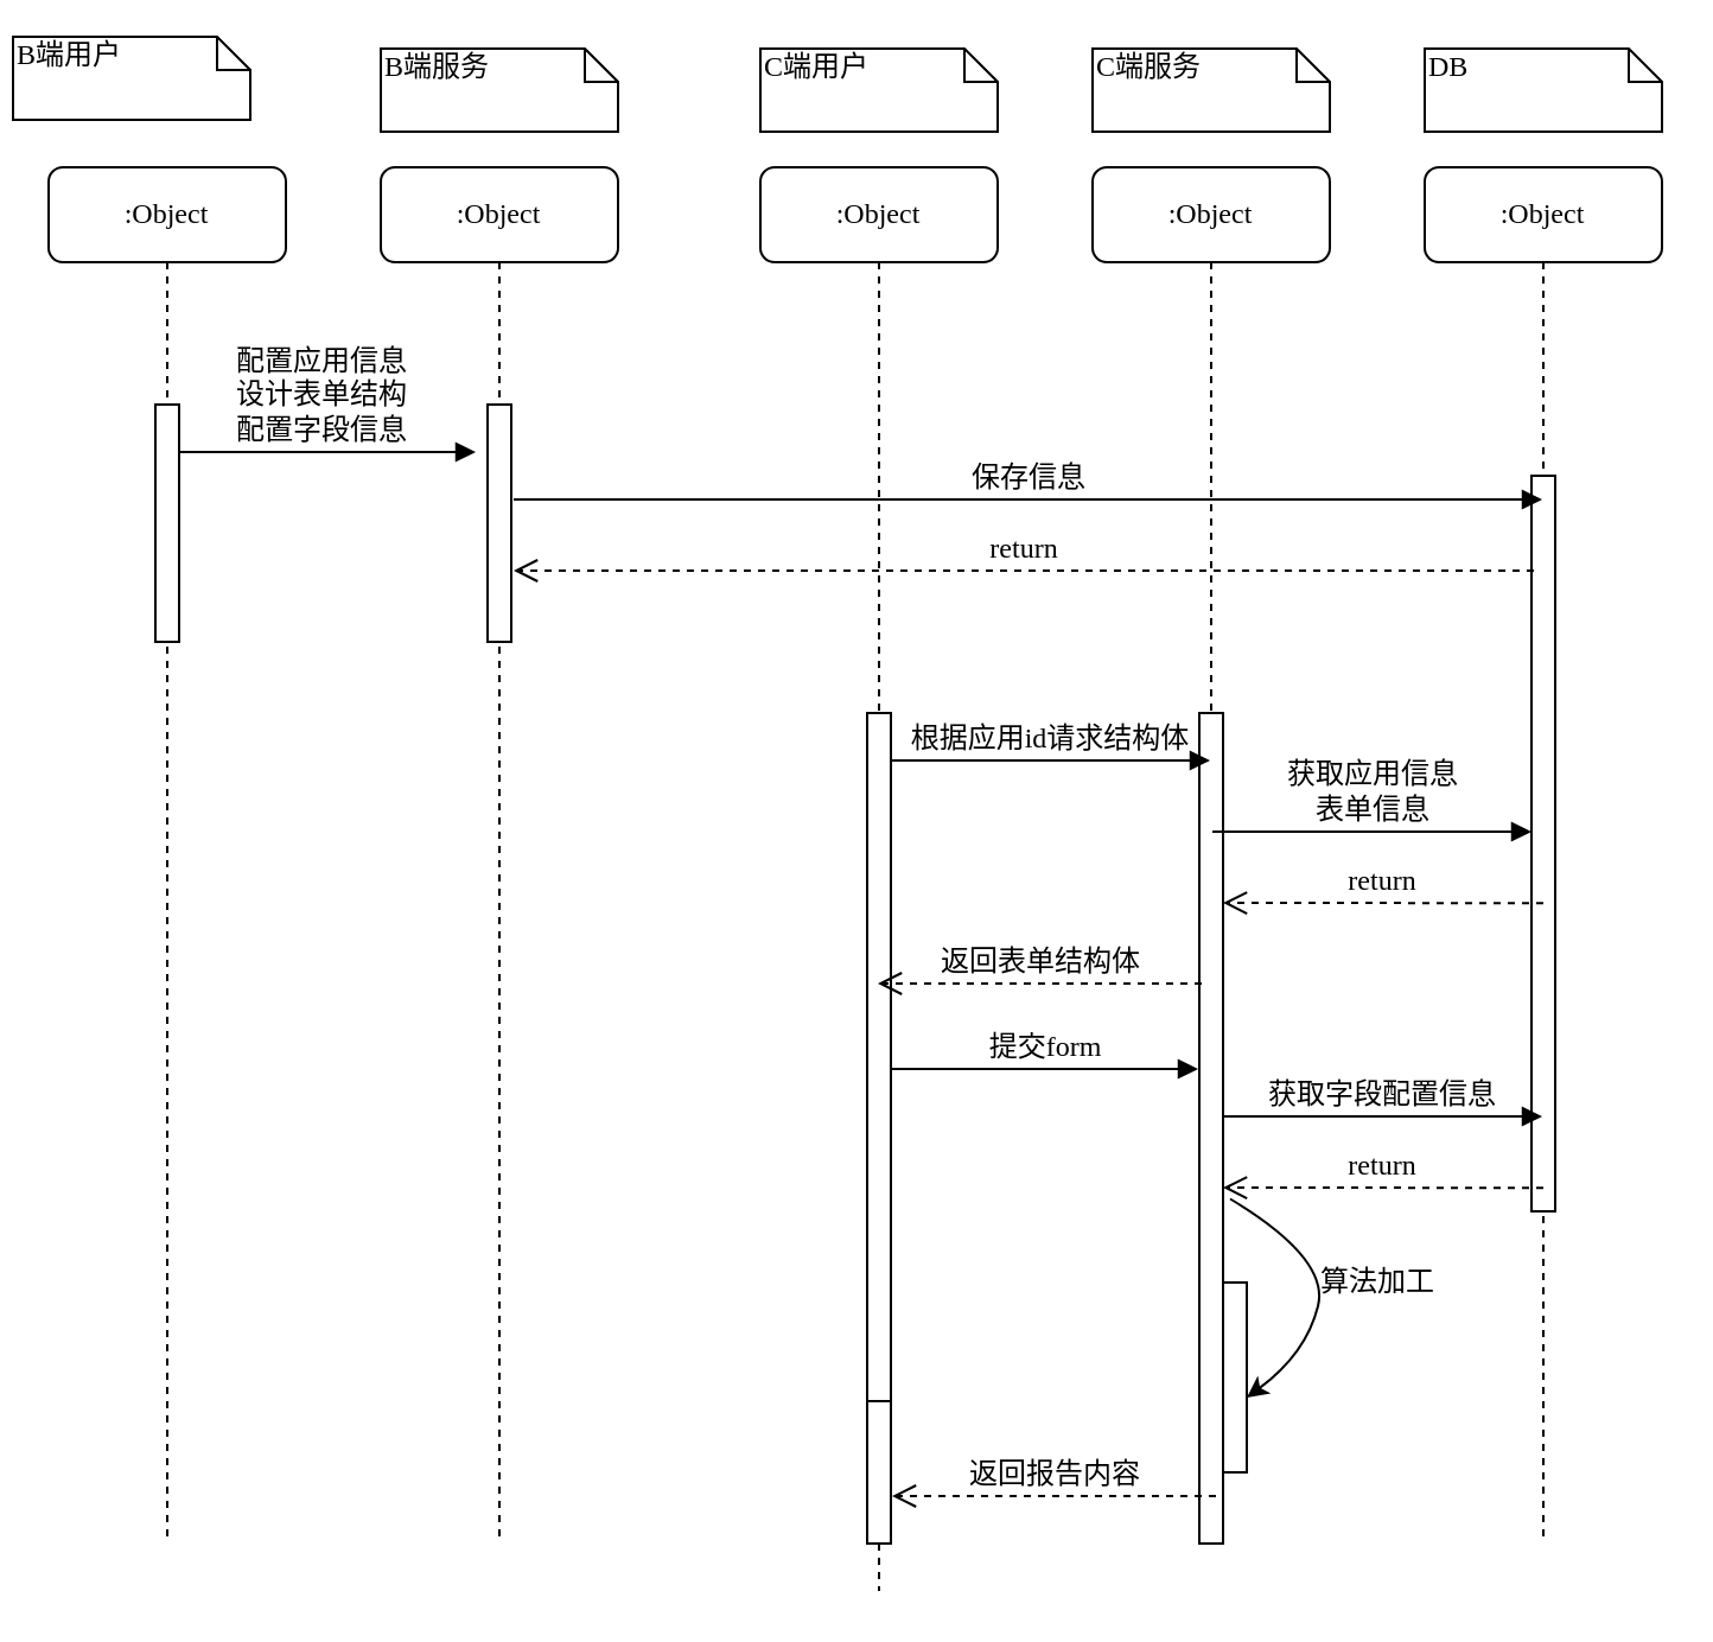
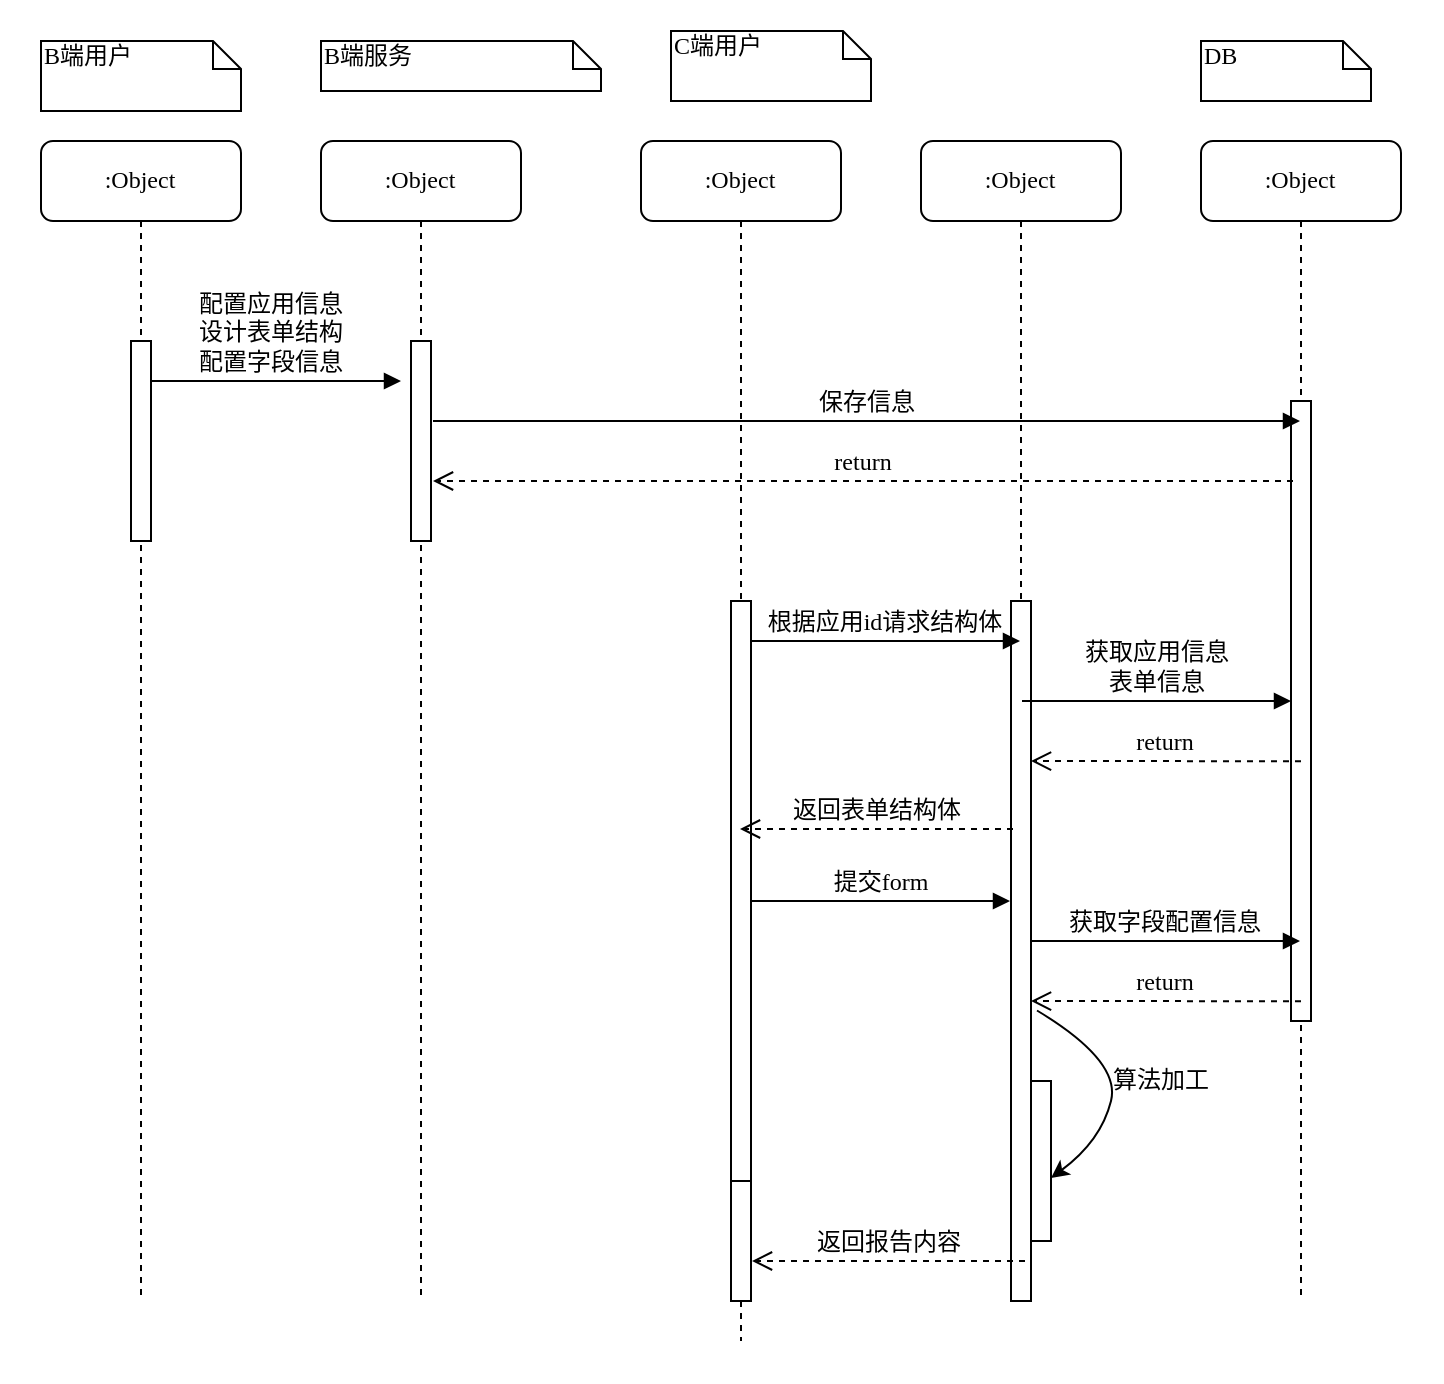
- <mxCell id="21" value="B端用户" style="shape=note;whiteSpace=wrap;html=1;size=14;verticalAlign=top;align=left;spacingTop=-6;rounded=0;shadow=0;comic=0;labelBackgroundColor=none;strokeWidth=1;fontFamily=Verdana;fontSize=12" parent="1" vertex="1"><mxGeometry x="5" y="15" width="100" height="35" as="geometry" /></mxCell>
+ <mxCell id="21" value="B端用户" style="shape=note;whiteSpace=wrap;html=1;size=14;verticalAlign=top;align=left;spacingTop=-6;rounded=0;shadow=0;comic=0;labelBackgroundColor=none;strokeWidth=1;fontFamily=Verdana;fontSize=12" parent="1" vertex="1"><mxGeometry x="20" y="20" width="100" height="35" as="geometry" /></mxCell>
- <mxCell id="22" value="B端服务" style="shape=note;whiteSpace=wrap;html=1;size=14;verticalAlign=top;align=left;spacingTop=-6;rounded=0;shadow=0;comic=0;labelBackgroundColor=none;strokeWidth=1;fontFamily=Verdana;fontSize=12" parent="1" vertex="1"><mxGeometry x="160" y="20" width="100" height="35" as="geometry" /></mxCell>
+ <mxCell id="22" value="B端服务" style="shape=note;whiteSpace=wrap;html=1;size=14;verticalAlign=top;align=left;spacingTop=-6;rounded=0;shadow=0;comic=0;labelBackgroundColor=none;strokeWidth=1;fontFamily=Verdana;fontSize=12" parent="1" vertex="1"><mxGeometry x="160" y="20" width="140" height="25" as="geometry" /></mxCell>
- <mxCell id="23" value="C端用户" style="shape=note;whiteSpace=wrap;html=1;size=14;verticalAlign=top;align=left;spacingTop=-6;rounded=0;shadow=0;comic=0;labelBackgroundColor=none;strokeWidth=1;fontFamily=Verdana;fontSize=12" parent="1" vertex="1"><mxGeometry x="320" y="20" width="100" height="35" as="geometry" /></mxCell>
+ <mxCell id="23" value="C端用户" style="shape=note;whiteSpace=wrap;html=1;size=14;verticalAlign=top;align=left;spacingTop=-6;rounded=0;shadow=0;comic=0;labelBackgroundColor=none;strokeWidth=1;fontFamily=Verdana;fontSize=12" parent="1" vertex="1"><mxGeometry x="335" y="15" width="100" height="35" as="geometry" /></mxCell>
- <mxCell id="24" value="C端服务" style="shape=note;whiteSpace=wrap;html=1;size=14;verticalAlign=top;align=left;spacingTop=-6;rounded=0;shadow=0;comic=0;labelBackgroundColor=none;strokeWidth=1;fontFamily=Verdana;fontSize=12" parent="1" vertex="1"><mxGeometry x="460" y="20" width="100" height="35" as="geometry" /></mxCell>
- <mxCell id="25" value="DB" style="shape=note;whiteSpace=wrap;html=1;size=14;verticalAlign=top;align=left;spacingTop=-6;rounded=0;shadow=0;comic=0;labelBackgroundColor=none;strokeWidth=1;fontFamily=Verdana;fontSize=12" parent="1" vertex="1"><mxGeometry x="600" y="20" width="100" height="35" as="geometry" /></mxCell>
+ <mxCell id="25" value="DB" style="shape=note;whiteSpace=wrap;html=1;size=14;verticalAlign=top;align=left;spacingTop=-6;rounded=0;shadow=0;comic=0;labelBackgroundColor=none;strokeWidth=1;fontFamily=Verdana;fontSize=12" parent="1" vertex="1"><mxGeometry x="600" y="20" width="85" height="30" as="geometry" /></mxCell>
